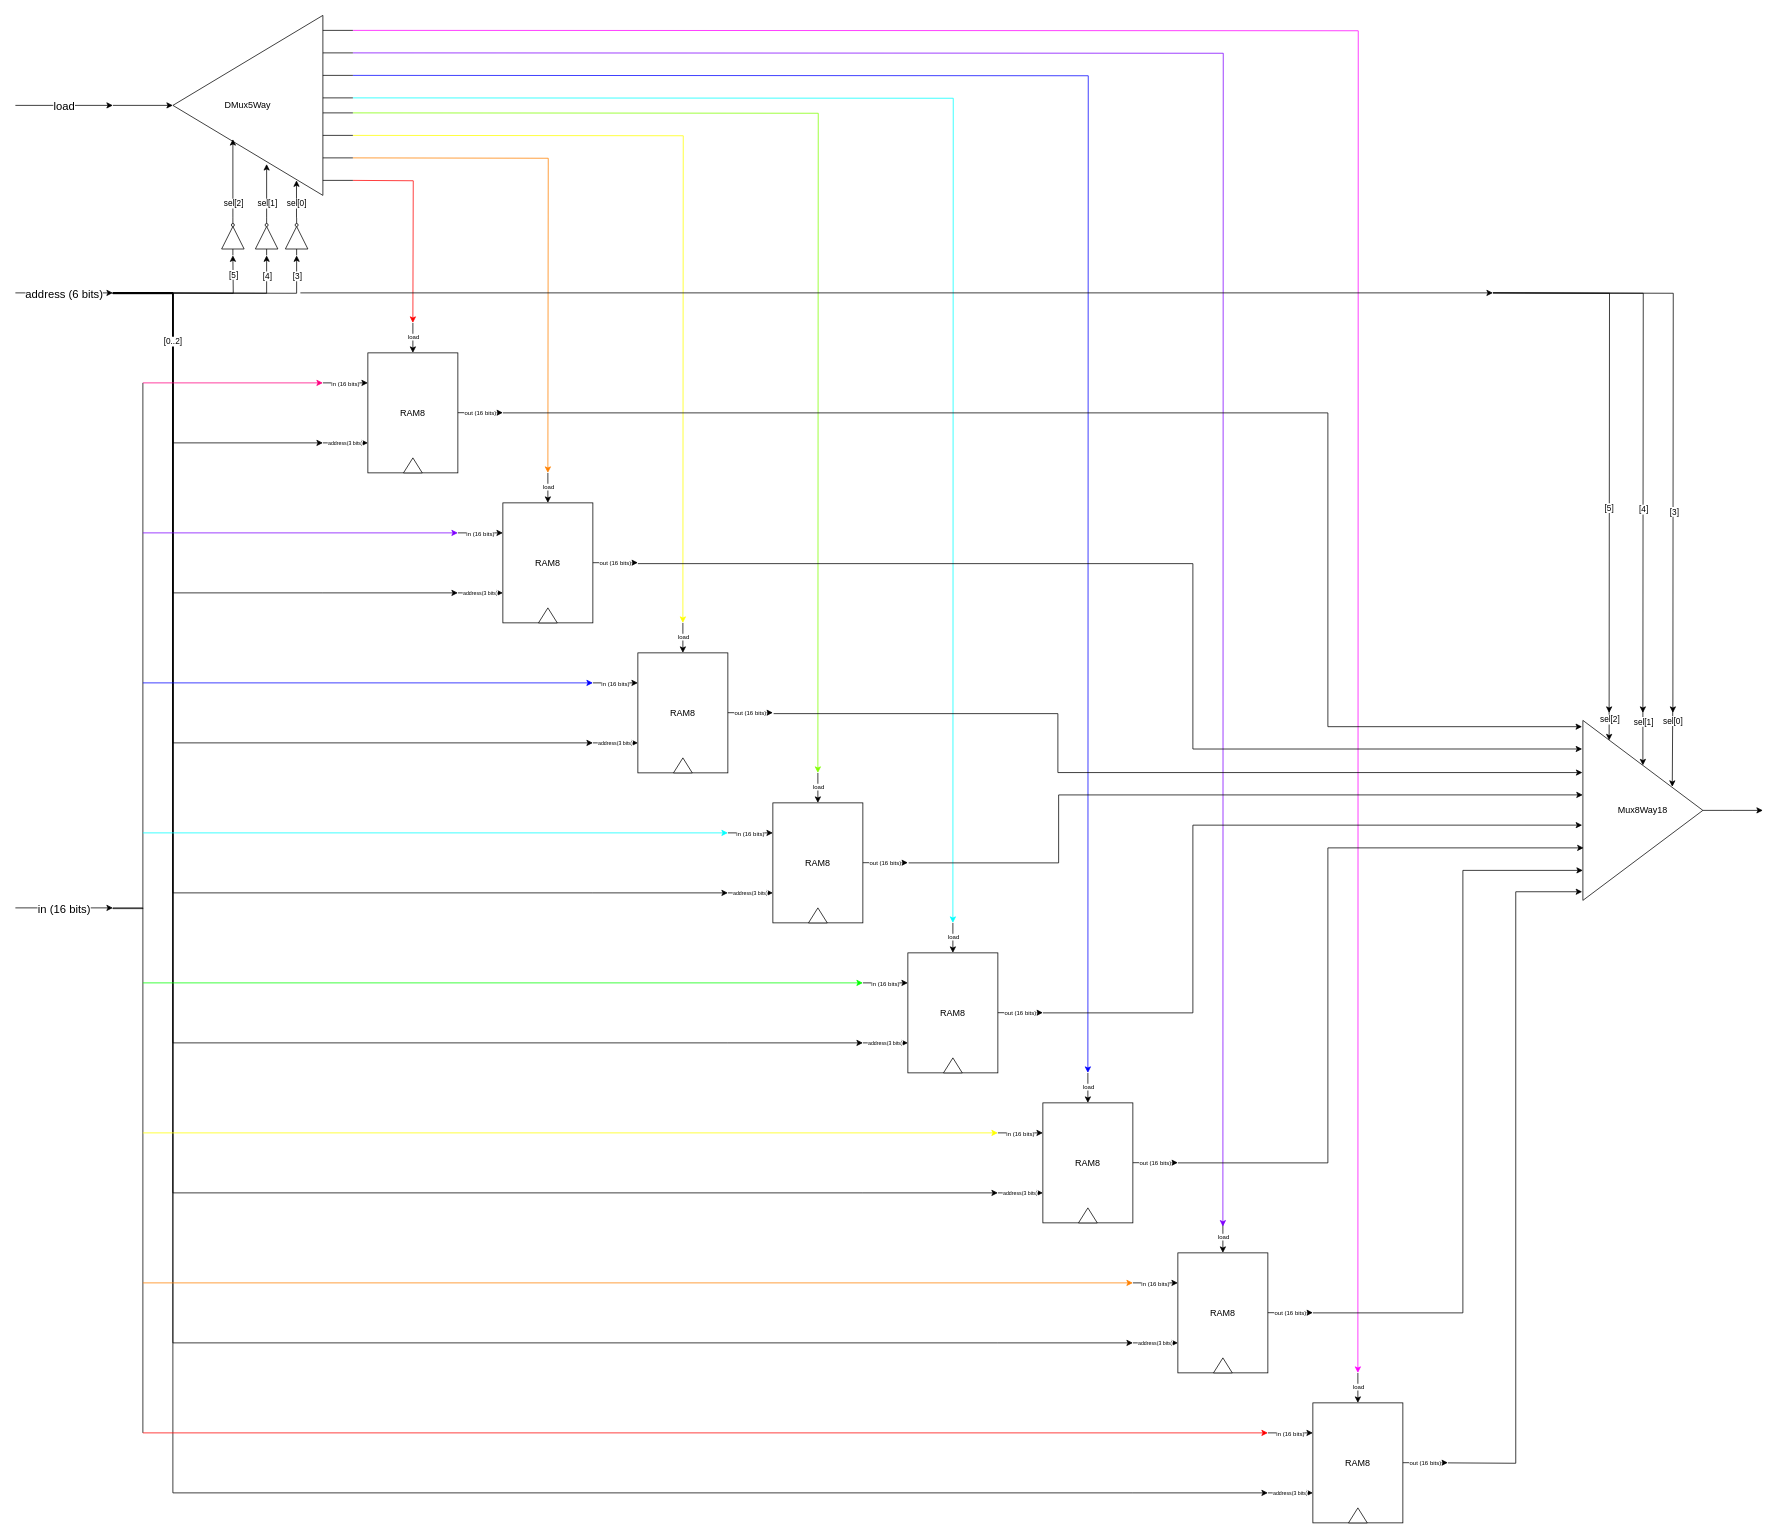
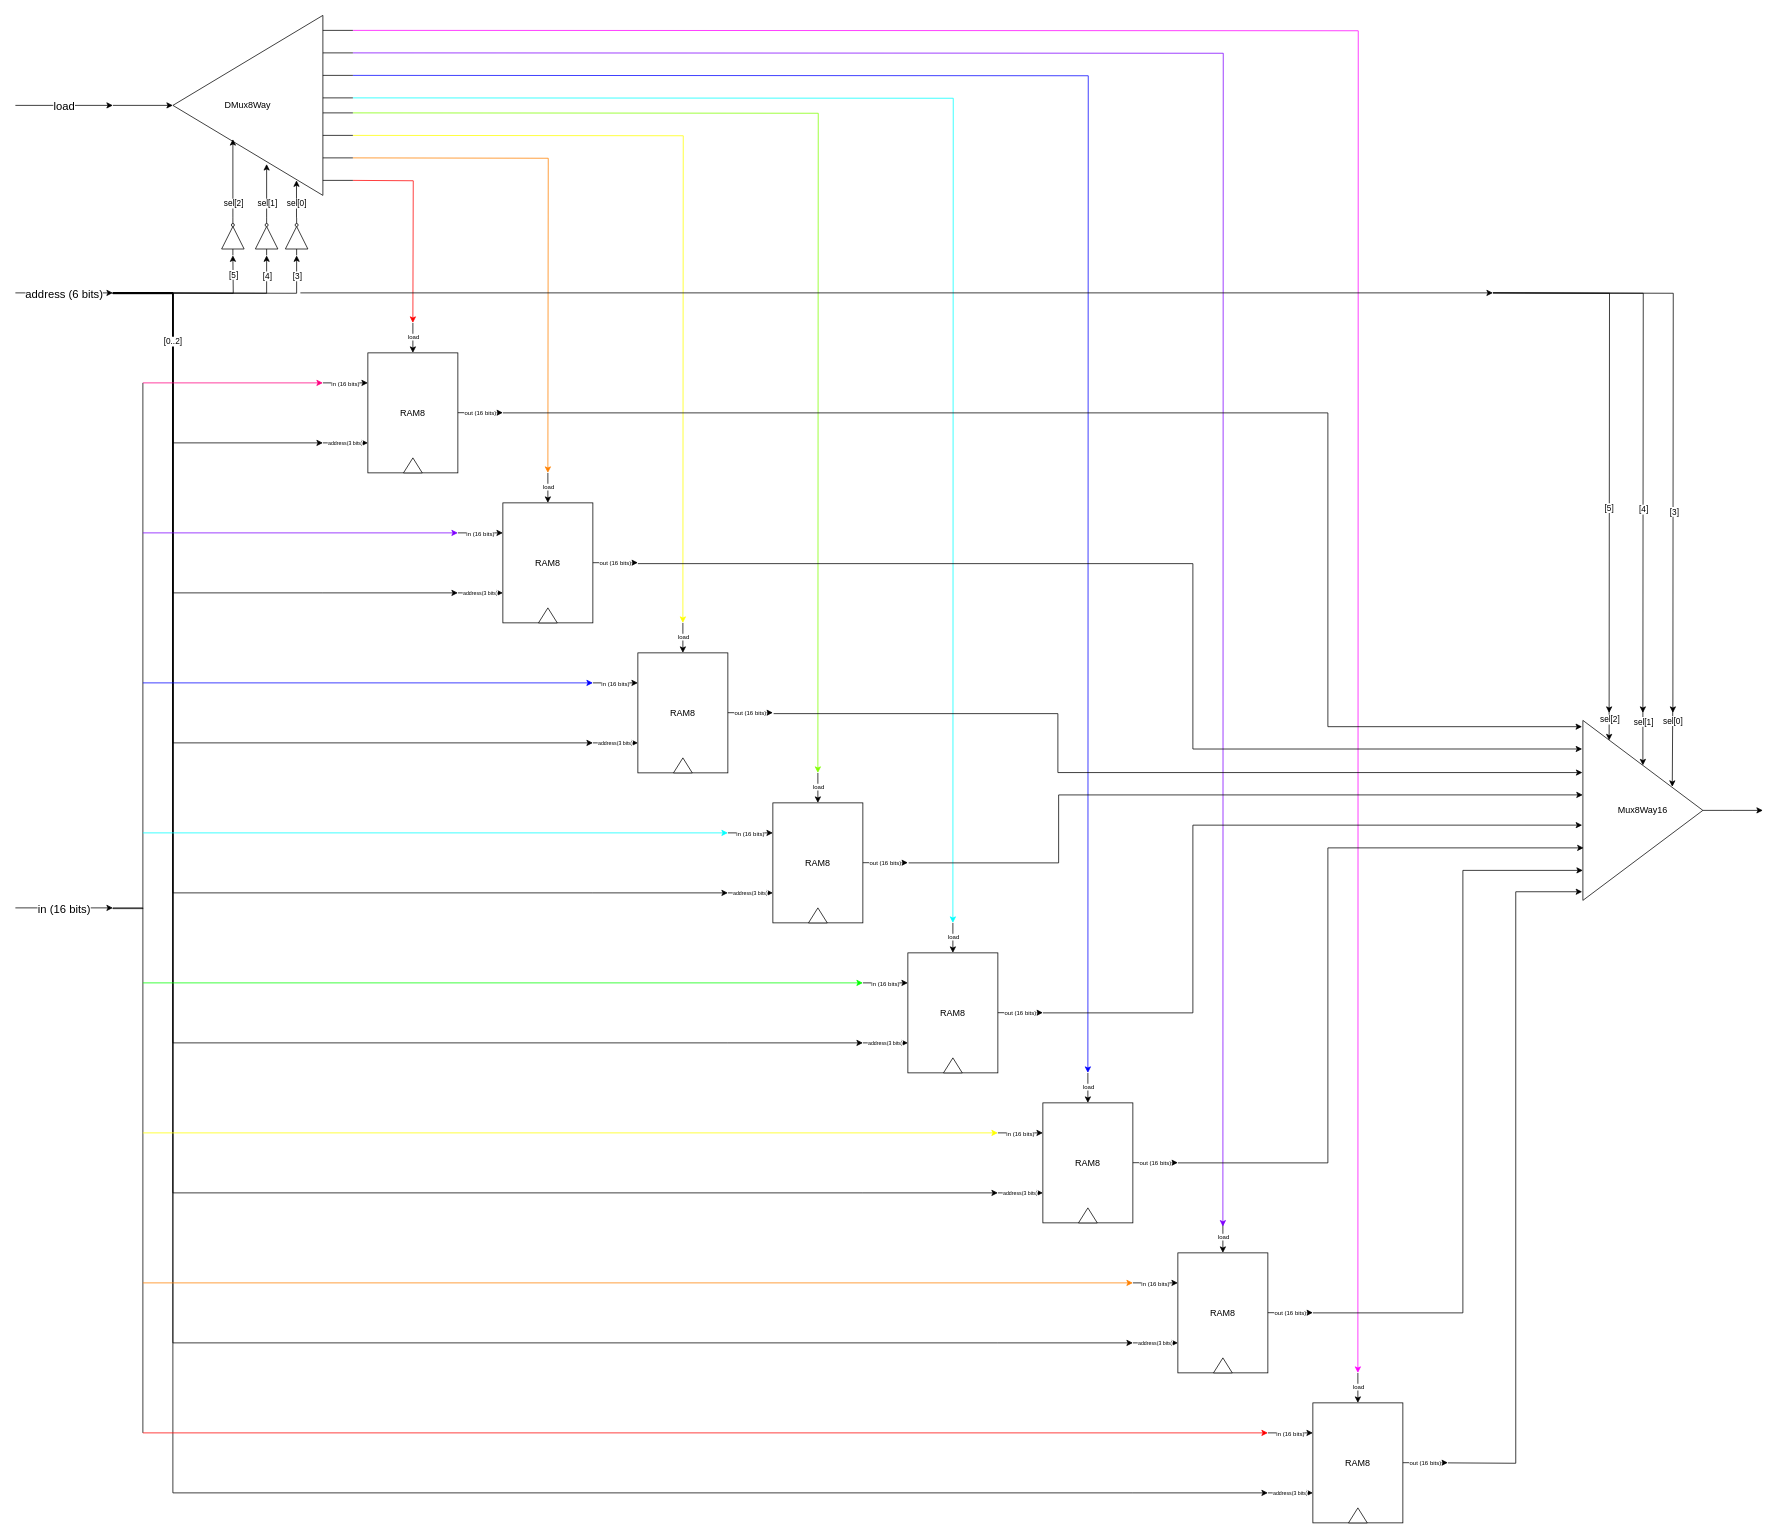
- <mxCell id="123" value="DMux5Way" style="triangle;whiteSpace=wrap;html=1;direction=west;" parent="1" vertex="1"><mxGeometry x="230" y="20" width="200" height="240" as="geometry" /></mxCell>
+ <mxCell id="123" value="DMux8Way" style="triangle;whiteSpace=wrap;html=1;direction=west;" parent="1" vertex="1"><mxGeometry x="230" y="20" width="200" height="240" as="geometry" /></mxCell>
- <mxCell id="91" value="Mux8Way18" style="triangle;whiteSpace=wrap;html=1;container=0;" parent="1" vertex="1"><mxGeometry x="2110" y="960" width="160" height="240" as="geometry" /></mxCell>
+ <mxCell id="91" value="Mux8Way16" style="triangle;whiteSpace=wrap;html=1;container=0;" parent="1" vertex="1"><mxGeometry x="2110" y="960" width="160" height="240" as="geometry" /></mxCell>
